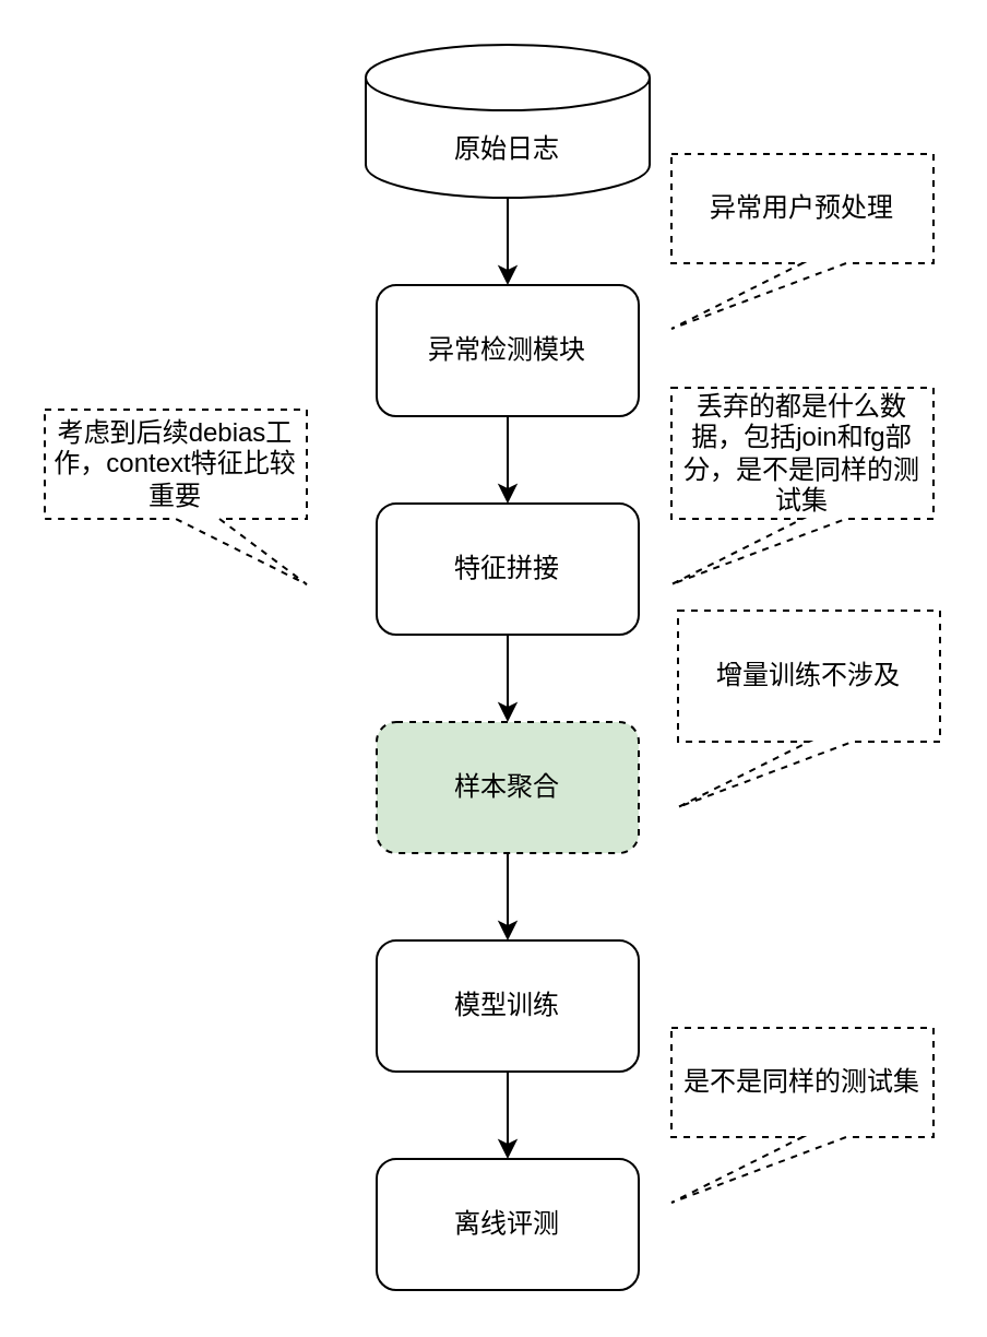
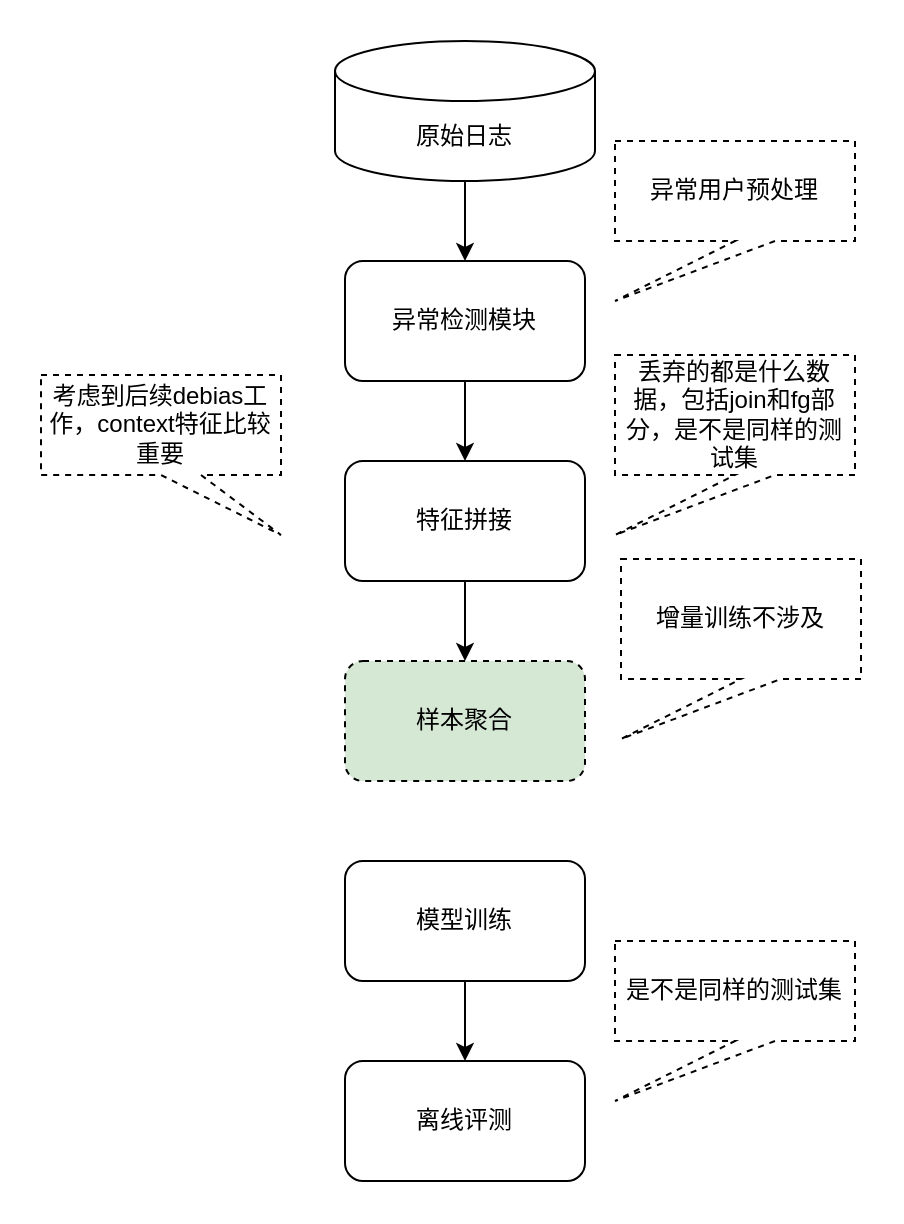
- <mxCell id="8" style="edgeStyle=orthogonalEdgeStyle;rounded=0;orthogonalLoop=1;jettySize=auto;html=1;entryX=0.5;entryY=0;entryDx=0;entryDy=0;" parent="1" source="9" target="11" edge="1"><mxGeometry relative="1" as="geometry" /></mxCell>
